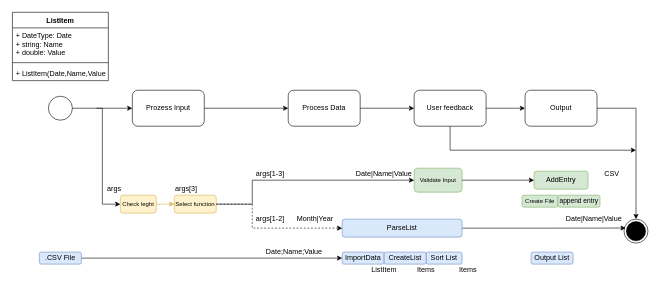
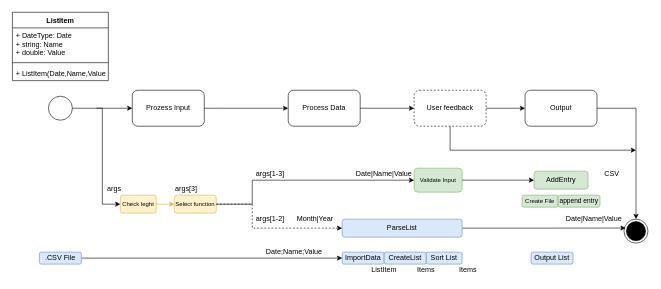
- <mxCell id="10" value="User feedback" style="rounded=1;whiteSpace=wrap;html=1;" vertex="1" parent="2"><mxGeometry x="670" y="130" width="120" height="60" as="geometry" /></mxCell>
+ <mxCell id="10" value="User feedback" style="rounded=1;whiteSpace=wrap;html=1;dashed=1;" vertex="1" parent="2"><mxGeometry x="670" y="130" width="120" height="60" as="geometry" /></mxCell>
